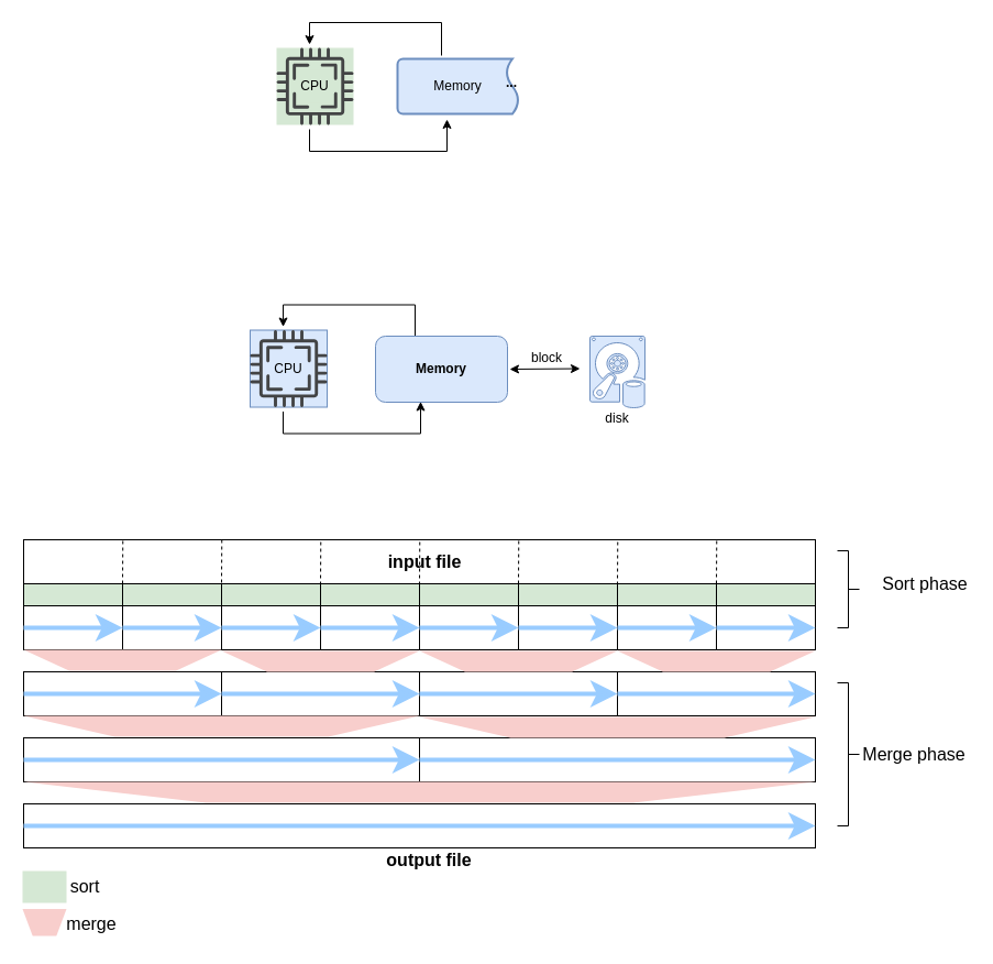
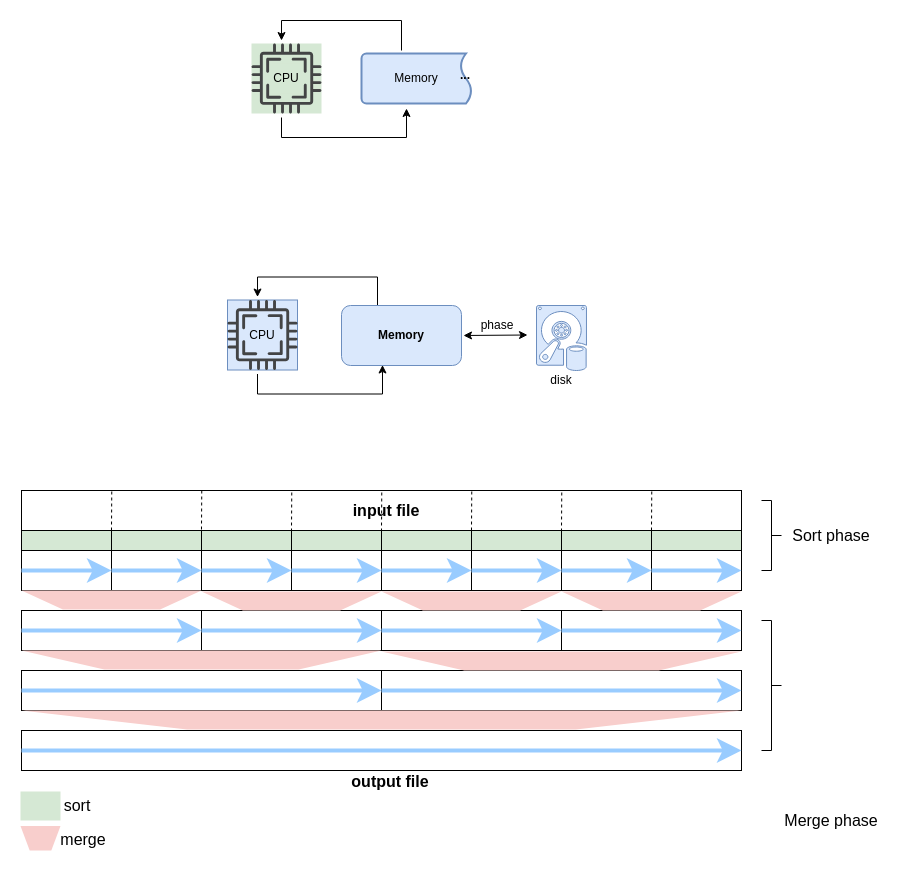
- <mxCell id="18" value="block" style="text;html=1;strokeColor=none;fillColor=none;align=center;verticalAlign=middle;whiteSpace=wrap;rounded=0;" vertex="1" parent="1"><mxGeometry x="467" y="309.5" width="60" height="30" as="geometry" /></mxCell>
+ <mxCell id="18" value="phase" style="text;html=1;strokeColor=none;fillColor=none;align=center;verticalAlign=middle;whiteSpace=wrap;rounded=0;" vertex="1" parent="1"><mxGeometry x="467" y="309.5" width="60" height="30" as="geometry" /></mxCell>
- <mxCell id="55" value="Sort phase" style="text;html=1;strokeColor=none;fillColor=none;align=center;verticalAlign=middle;whiteSpace=wrap;rounded=0;strokeWidth=1;fontSize=16;" vertex="1" parent="1"><mxGeometry x="801" y="515" width="80" height="30" as="geometry" /></mxCell>
+ <mxCell id="55" value="Sort phase" style="text;html=1;strokeColor=none;fillColor=none;align=center;verticalAlign=middle;whiteSpace=wrap;rounded=0;strokeWidth=1;fontSize=16;" vertex="1" parent="1"><mxGeometry x="791" y="520" width="80" height="30" as="geometry" /></mxCell>
- <mxCell id="57" value="Merge phase" style="text;html=1;strokeColor=none;fillColor=none;align=center;verticalAlign=middle;whiteSpace=wrap;rounded=0;strokeWidth=1;fontSize=16;" vertex="1" parent="1"><mxGeometry x="781" y="670" width="100" height="30" as="geometry" /></mxCell>
+ <mxCell id="57" value="Merge phase" style="text;html=1;strokeColor=none;fillColor=none;align=center;verticalAlign=middle;whiteSpace=wrap;rounded=0;strokeWidth=1;fontSize=16;" vertex="1" parent="1"><mxGeometry x="781" y="805" width="100" height="30" as="geometry" /></mxCell>
